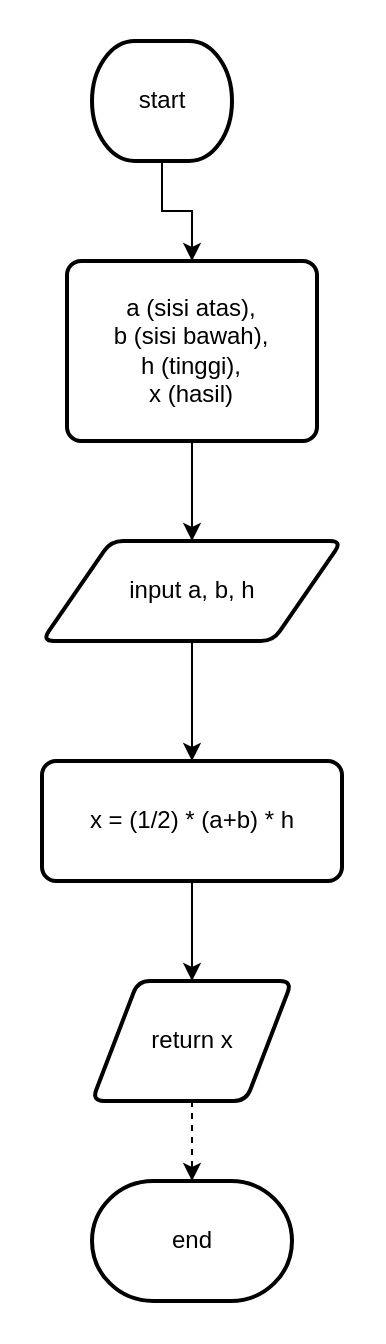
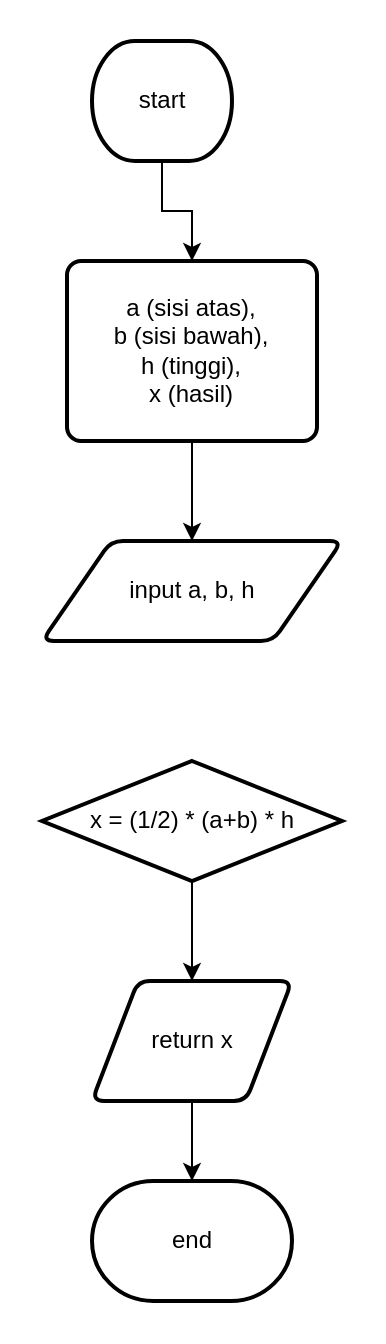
- <mxCell id="11" style="edgeStyle=orthogonalEdgeStyle;rounded=0;orthogonalLoop=1;jettySize=auto;html=1;entryX=0.5;entryY=0;entryDx=0;entryDy=0;" edge="1" parent="1" source="12" target="7"><mxGeometry relative="1" as="geometry" /></mxCell>
- <mxCell id="7" value="x = (1/2) * (a+b) * h" style="rounded=1;whiteSpace=wrap;html=1;absoluteArcSize=1;arcSize=14;strokeWidth=2;" vertex="1" parent="1"><mxGeometry x="20.5" y="380" width="150" height="60" as="geometry" /></mxCell>
+ <mxCell id="7" value="x = (1/2) * (a+b) * h" style="rhombus;whiteSpace=wrap;html=1;absoluteArcSize=1;arcSize=14;strokeWidth=2;" vertex="1" parent="1"><mxGeometry x="20.5" y="380" width="150" height="60" as="geometry" /></mxCell>
- <mxCell id="8" style="edgeStyle=orthogonalEdgeStyle;rounded=0;orthogonalLoop=1;jettySize=auto;html=1;entryX=0.5;entryY=0;entryDx=0;entryDy=0;entryPerimeter=0;dashed=1;" edge="1" parent="1" source="9" target="10"><mxGeometry relative="1" as="geometry" /></mxCell>
+ <mxCell id="8" style="edgeStyle=orthogonalEdgeStyle;rounded=0;orthogonalLoop=1;jettySize=auto;html=1;entryX=0.5;entryY=0;entryDx=0;entryDy=0;entryPerimeter=0;" edge="1" parent="1" source="9" target="10"><mxGeometry relative="1" as="geometry" /></mxCell>
